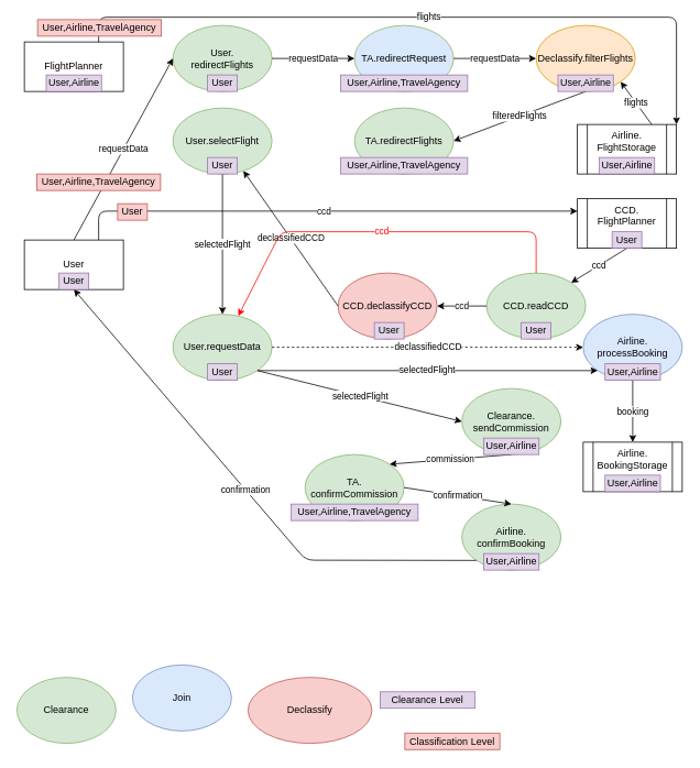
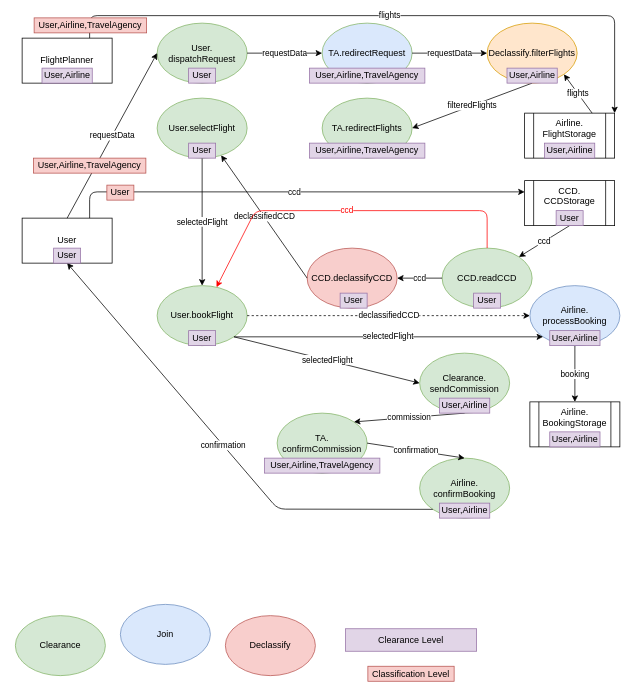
- <mxCell id="5" value="User.&lt;br&gt;redirectFlights" style="ellipse;whiteSpace=wrap;html=1;fillColor=#d5e8d4;strokeColor=#82b366;" parent="1" vertex="1"><mxGeometry x="209" y="30" width="120" height="80" as="geometry" /></mxCell>
+ <mxCell id="5" value="User.&lt;br&gt;dispatchRequest" style="ellipse;whiteSpace=wrap;html=1;fillColor=#d5e8d4;strokeColor=#82b366;" parent="1" vertex="1"><mxGeometry x="209" y="30" width="120" height="80" as="geometry" /></mxCell>
- <mxCell id="16" value="CCD.&lt;br&gt;FlightPlanner" style="shape=process;whiteSpace=wrap;html=1;backgroundOutline=1;verticalAlign=top;" parent="1" vertex="1"><mxGeometry x="699" y="240" width="120" height="60" as="geometry" /></mxCell>
+ <mxCell id="16" value="CCD.&lt;br&gt;CCDStorage" style="shape=process;whiteSpace=wrap;html=1;backgroundOutline=1;verticalAlign=top;" parent="1" vertex="1"><mxGeometry x="699" y="240" width="120" height="60" as="geometry" /></mxCell>
- <mxCell id="20" value="User.requestData" style="ellipse;whiteSpace=wrap;html=1;fillColor=#d5e8d4;strokeColor=#82b366;" parent="1" vertex="1"><mxGeometry x="209" y="380" width="120" height="80" as="geometry" /></mxCell>
+ <mxCell id="20" value="User.bookFlight" style="ellipse;whiteSpace=wrap;html=1;fillColor=#d5e8d4;strokeColor=#82b366;" parent="1" vertex="1"><mxGeometry x="209" y="380" width="120" height="80" as="geometry" /></mxCell>
- <mxCell id="40" value="Clearance Level" style="text;html=1;strokeColor=#9673a6;fillColor=#e1d5e7;align=center;verticalAlign=middle;whiteSpace=wrap;rounded=0;" parent="1" vertex="1"><mxGeometry x="460" y="837.5" width="115" height="20" as="geometry" /></mxCell>
+ <mxCell id="40" value="Clearance Level" style="text;html=1;strokeColor=#9673a6;fillColor=#e1d5e7;align=center;verticalAlign=middle;whiteSpace=wrap;rounded=0;" parent="1" vertex="1"><mxGeometry x="460" y="837.5" width="175" height="30" as="geometry" /></mxCell>
- <mxCell id="39" value="Declassify" style="ellipse;whiteSpace=wrap;html=1;fillColor=#f8cecc;strokeColor=#b85450;" parent="1" vertex="1"><mxGeometry x="300" y="820" width="150" height="80" as="geometry" /></mxCell>
+ <mxCell id="39" value="Declassify" style="ellipse;whiteSpace=wrap;html=1;fillColor=#f8cecc;strokeColor=#b85450;" parent="1" vertex="1"><mxGeometry x="300" y="820" width="120" height="80" as="geometry" /></mxCell>
